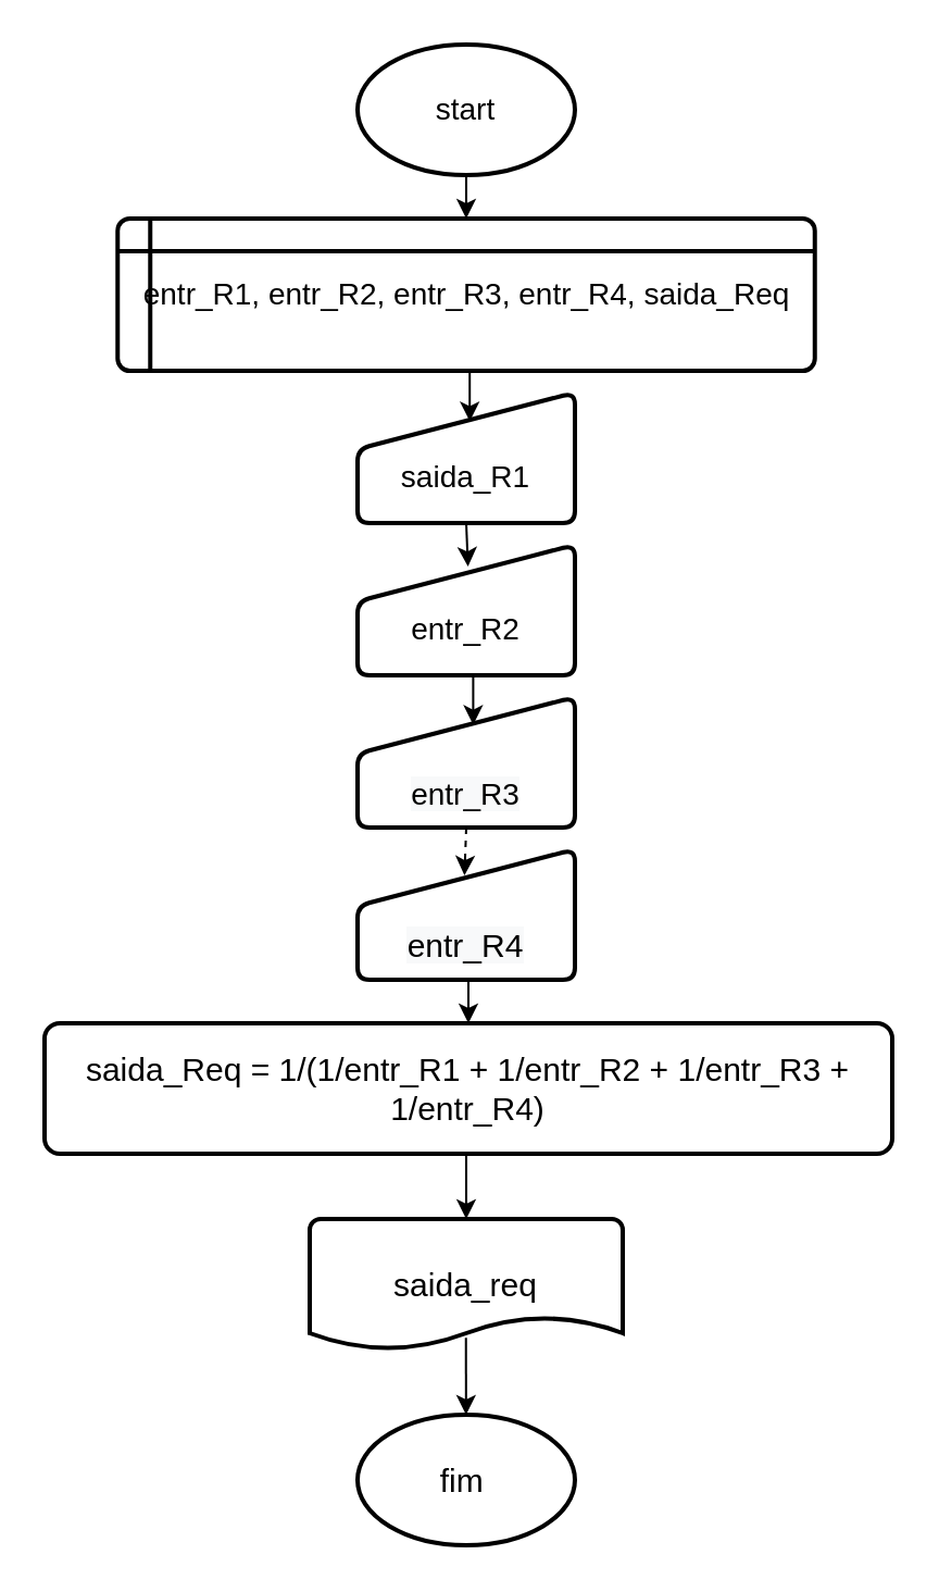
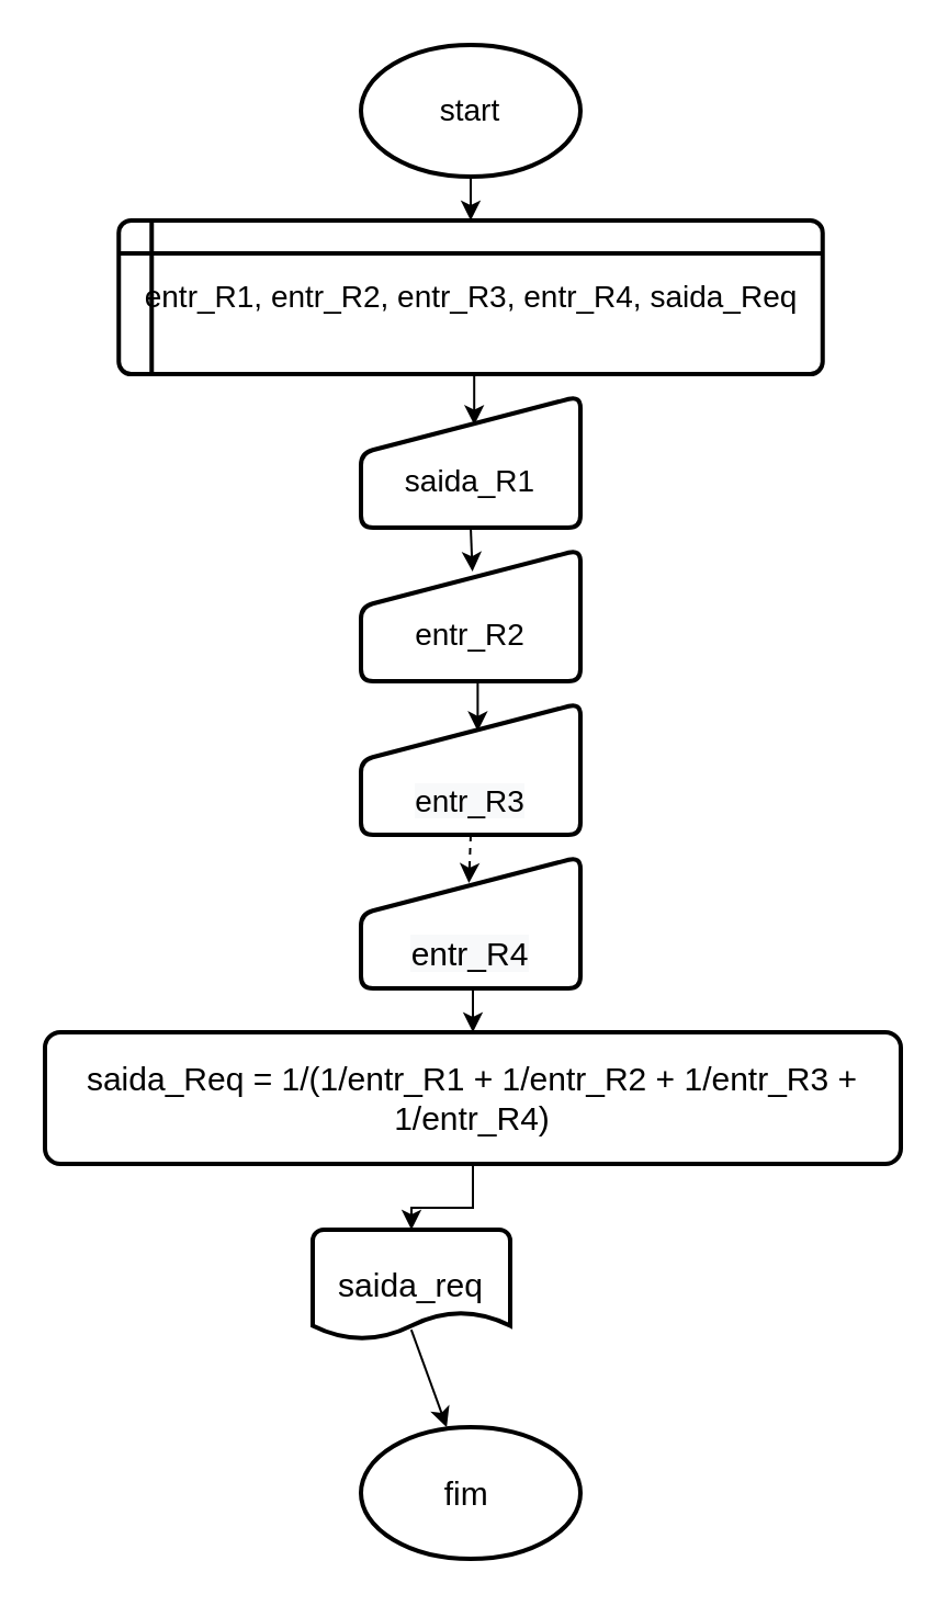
- <mxCell id="17" value="&lt;span style=&quot;font-size: 15px&quot;&gt;saida_req&lt;/span&gt;" style="strokeWidth=2;html=1;shape=mxgraph.flowchart.document2;whiteSpace=wrap;size=0.25;" vertex="1" parent="1"><mxGeometry x="142" y="560" width="144" height="60" as="geometry" /></mxCell>
+ <mxCell id="17" value="&lt;span style=&quot;font-size: 15px&quot;&gt;saida_req&lt;/span&gt;" style="strokeWidth=2;html=1;shape=mxgraph.flowchart.document2;whiteSpace=wrap;size=0.25;" vertex="1" parent="1"><mxGeometry x="142" y="560" width="90" height="50" as="geometry" /></mxCell>
